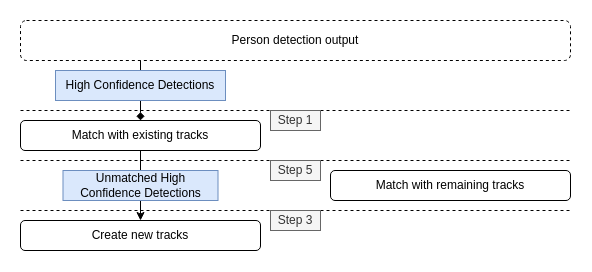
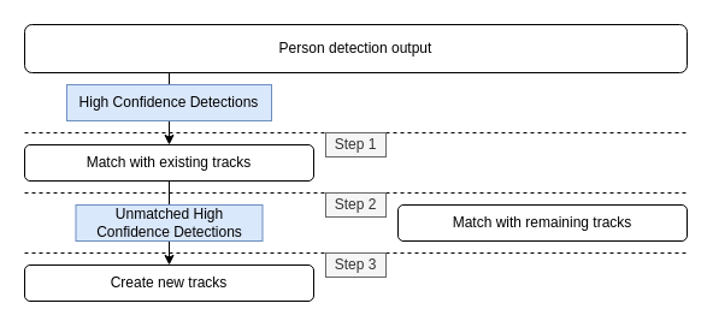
- <mxCell id="3" value="Person detection output" style="rounded=1;whiteSpace=wrap;html=1;dashed=1;" vertex="1" parent="1"><mxGeometry y="20" width="550" height="40" as="geometry" x="20" /></mxCell>
+ <mxCell id="3" value="Person detection output" style="rounded=1;whiteSpace=wrap;html=1;" vertex="1" parent="1"><mxGeometry y="20" width="550" height="40" as="geometry" x="20" /></mxCell>
- <mxCell id="2" style="edgeStyle=orthogonalEdgeStyle;rounded=0;orthogonalLoop=1;jettySize=auto;html=1;entryX=0.5;entryY=0;entryDx=0;entryDy=0;endArrow=diamond;" edge="1" parent="1" source="3" target="7"><mxGeometry relative="1" as="geometry"><Array as="points"><mxPoint x="140" y="70" /><mxPoint x="140" y="70" /></Array></mxGeometry></mxCell>
+ <mxCell id="2" style="edgeStyle=orthogonalEdgeStyle;rounded=0;orthogonalLoop=1;jettySize=auto;html=1;entryX=0.5;entryY=0;entryDx=0;entryDy=0;" edge="1" parent="1" source="3" target="7"><mxGeometry relative="1" as="geometry"><Array as="points"><mxPoint x="140" y="70" /><mxPoint x="140" y="70" /></Array></mxGeometry></mxCell>
- <mxCell id="14" value="&lt;div&gt;Step 5&lt;/div&gt;" style="text;html=1;align=center;verticalAlign=middle;whiteSpace=wrap;rounded=0;fillColor=#f5f5f5;strokeColor=#666666;fontColor=#333333;" vertex="1" parent="1"><mxGeometry x="270" y="160" width="50" height="20" as="geometry" /></mxCell>
+ <mxCell id="14" value="&lt;div&gt;Step 2&lt;/div&gt;" style="text;html=1;align=center;verticalAlign=middle;whiteSpace=wrap;rounded=0;fillColor=#f5f5f5;strokeColor=#666666;fontColor=#333333;" vertex="1" parent="1"><mxGeometry x="270" y="160" width="50" height="20" as="geometry" /></mxCell>
